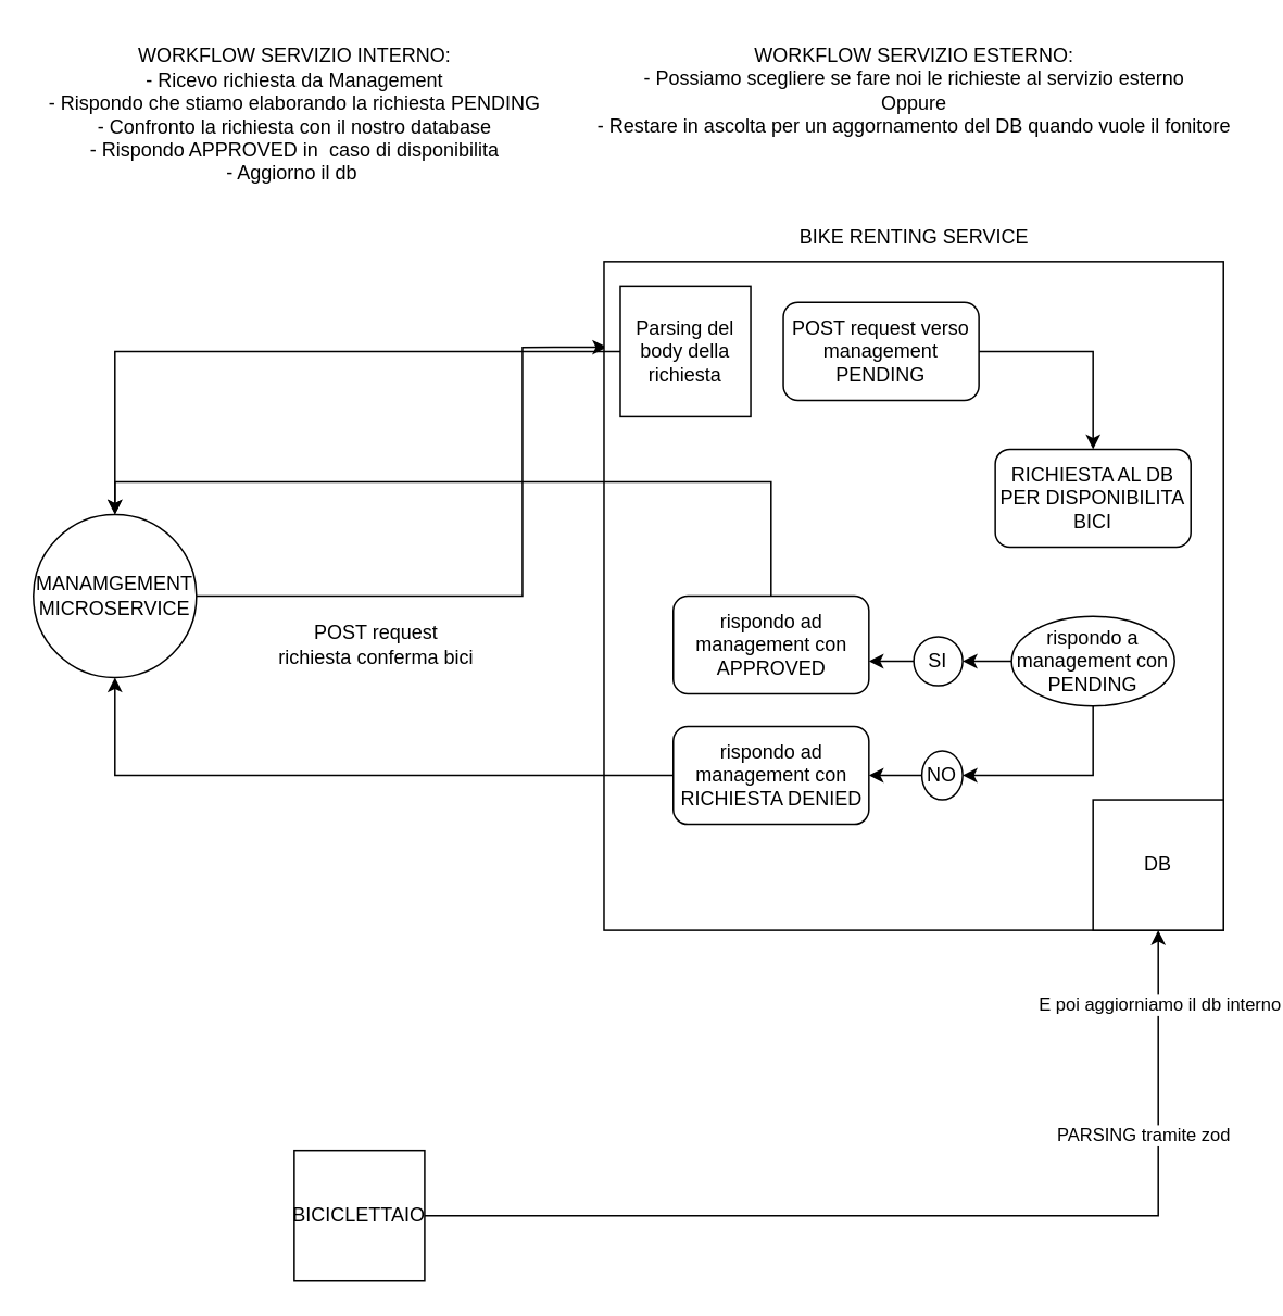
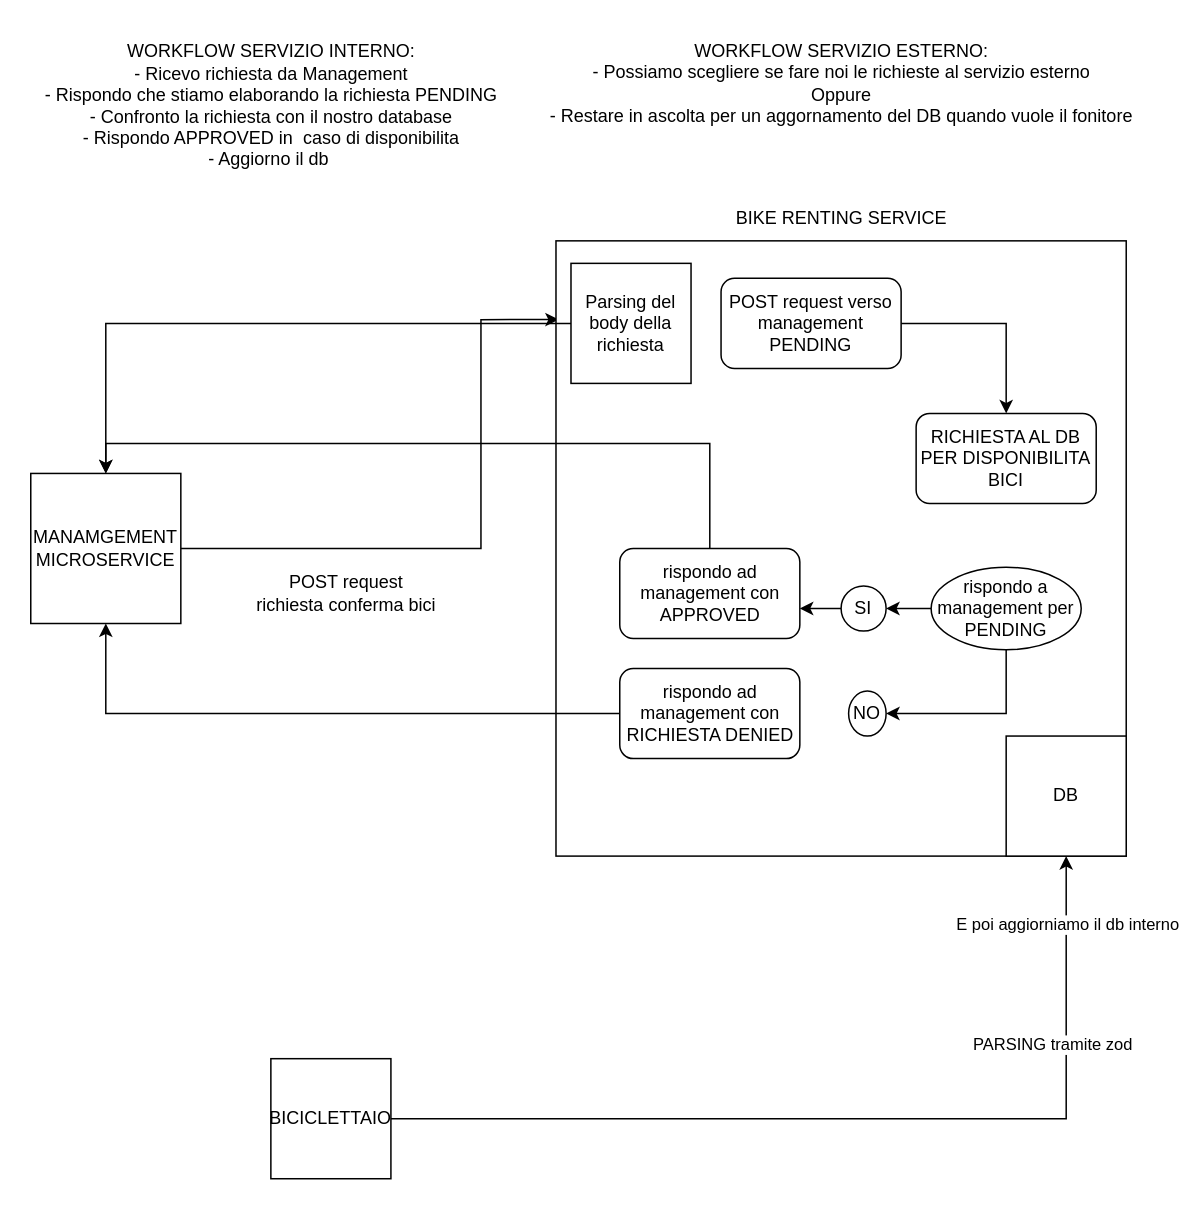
- <mxCell id="3" value="MANAMGEMENT MICROSERVICE" style="ellipse;whiteSpace=wrap;html=1;aspect=fixed;" parent="1" vertex="1"><mxGeometry x="20" y="315" width="100" height="100" as="geometry" /></mxCell>
+ <mxCell id="3" value="MANAMGEMENT MICROSERVICE" style="whiteSpace=wrap;html=1;aspect=fixed;" parent="1" vertex="1"><mxGeometry x="20" y="315" width="100" height="100" as="geometry" /></mxCell>
- <mxCell id="29" value="rispondo a management con PENDING" style="ellipse;whiteSpace=wrap;html=1;" parent="1" vertex="1"><mxGeometry x="620" y="377.5" width="100" height="55" as="geometry" /></mxCell>
+ <mxCell id="29" value="rispondo a management per PENDING" style="ellipse;whiteSpace=wrap;html=1;" parent="1" vertex="1"><mxGeometry x="620" y="377.5" width="100" height="55" as="geometry" /></mxCell>
- <mxCell id="21" value="" style="edgeStyle=orthogonalEdgeStyle;rounded=0;orthogonalLoop=1;jettySize=auto;html=1;" parent="1" source="22" target="28" edge="1"><mxGeometry relative="1" as="geometry" /></mxCell>
